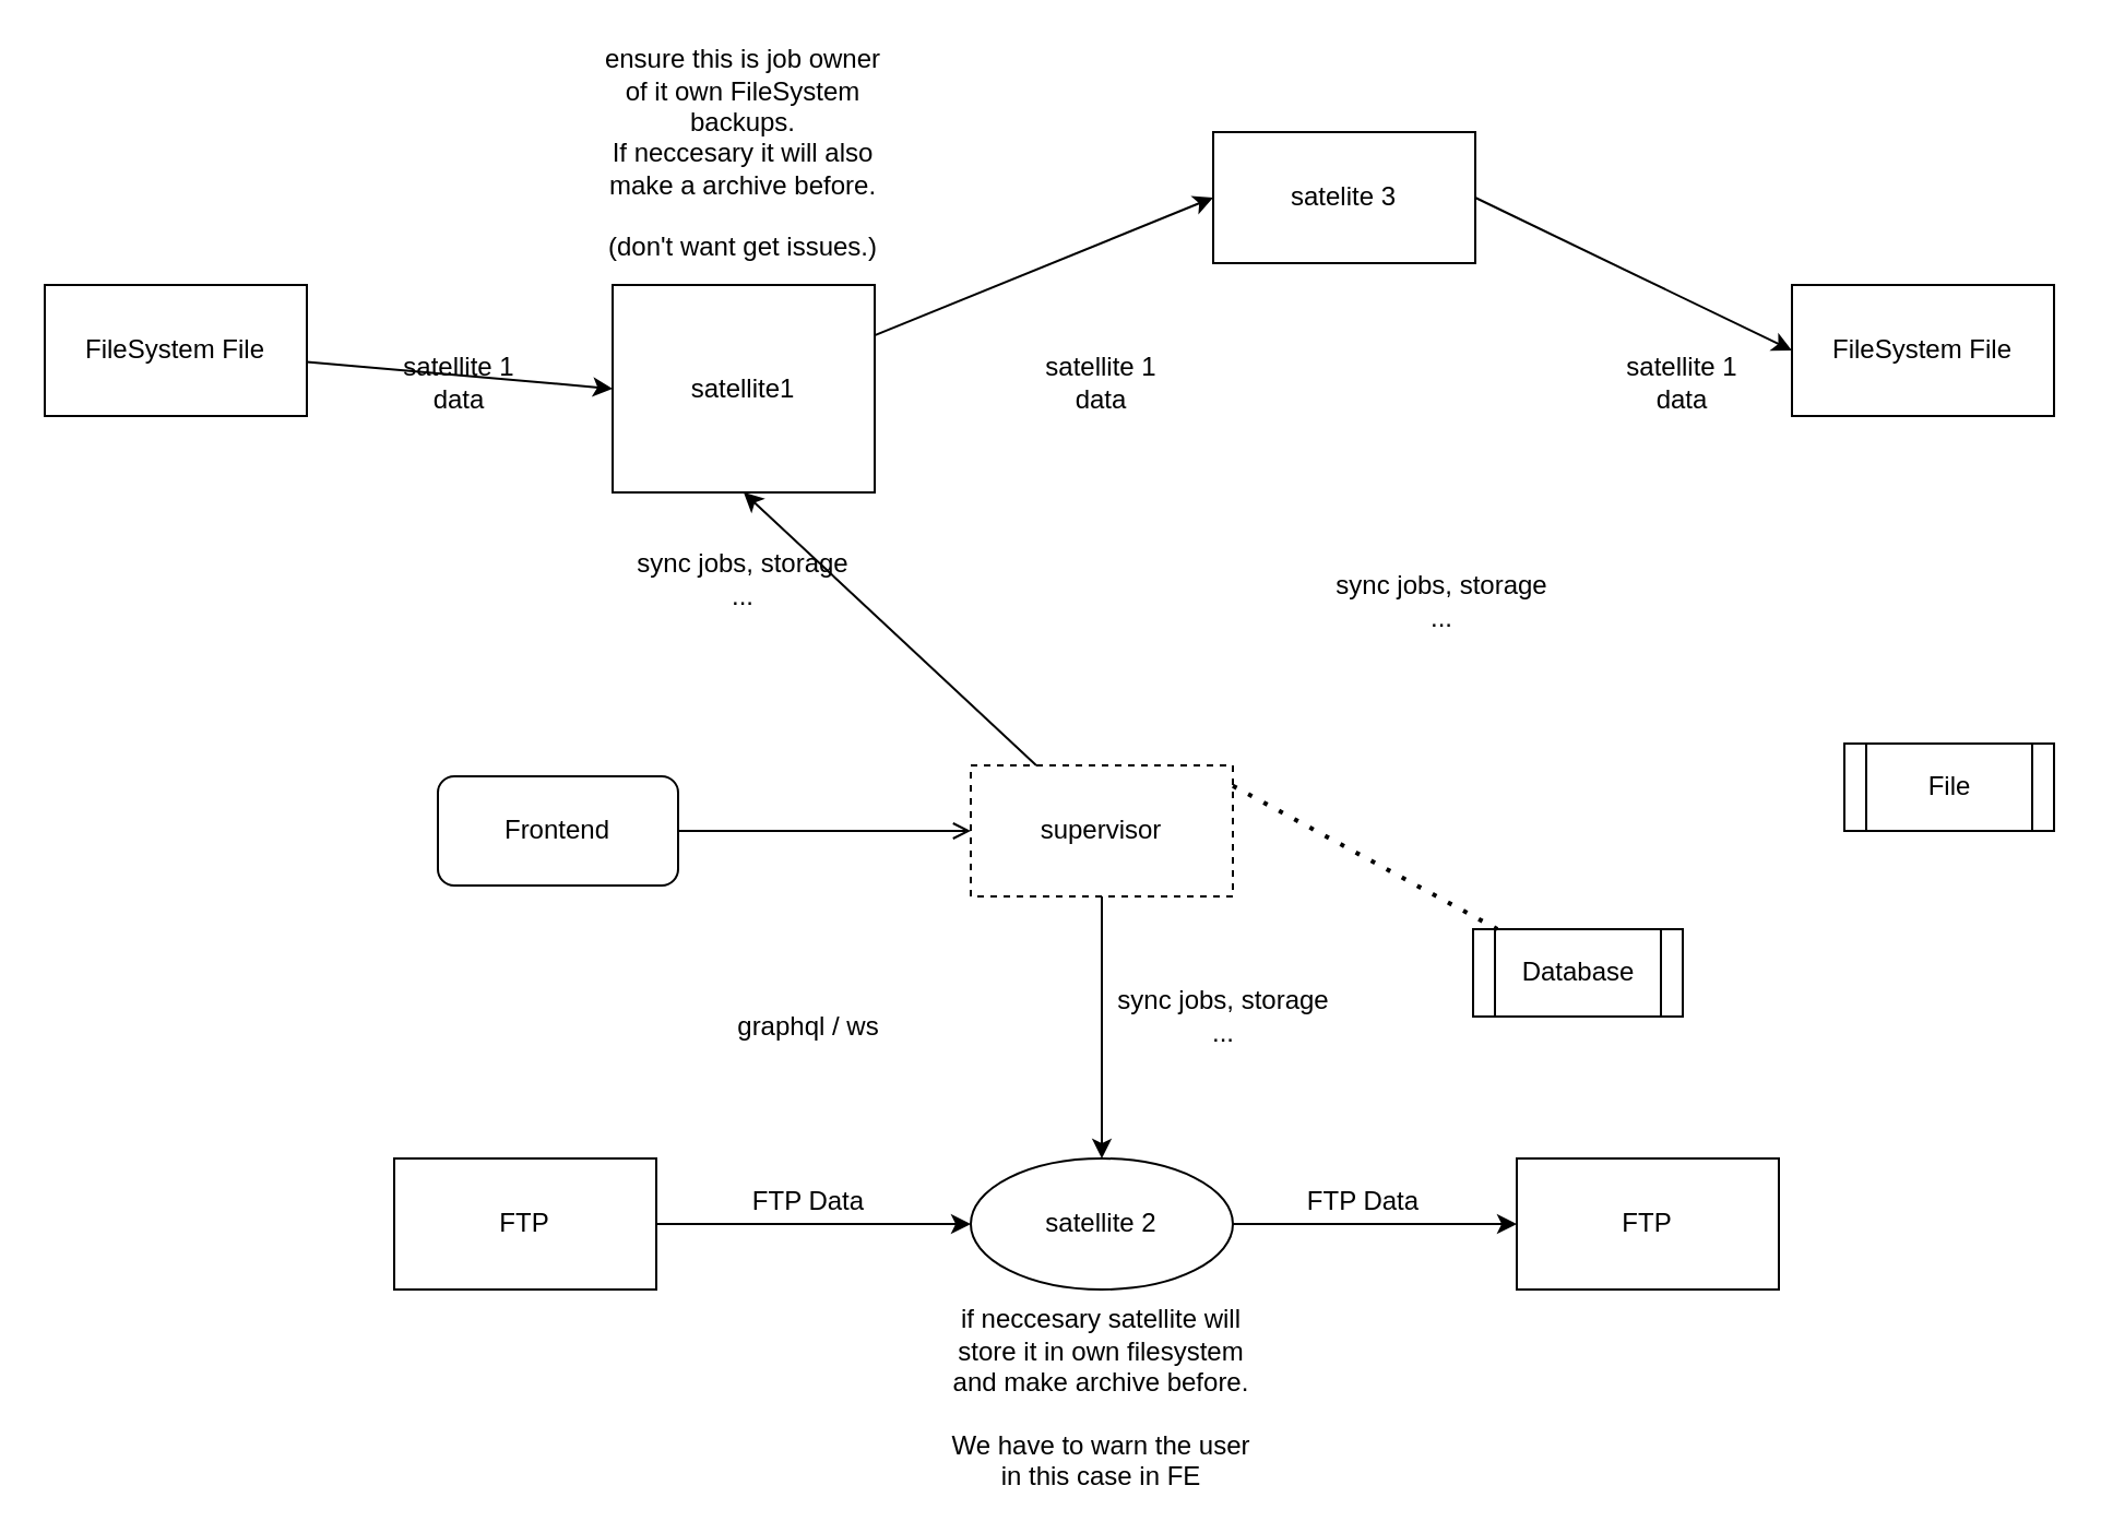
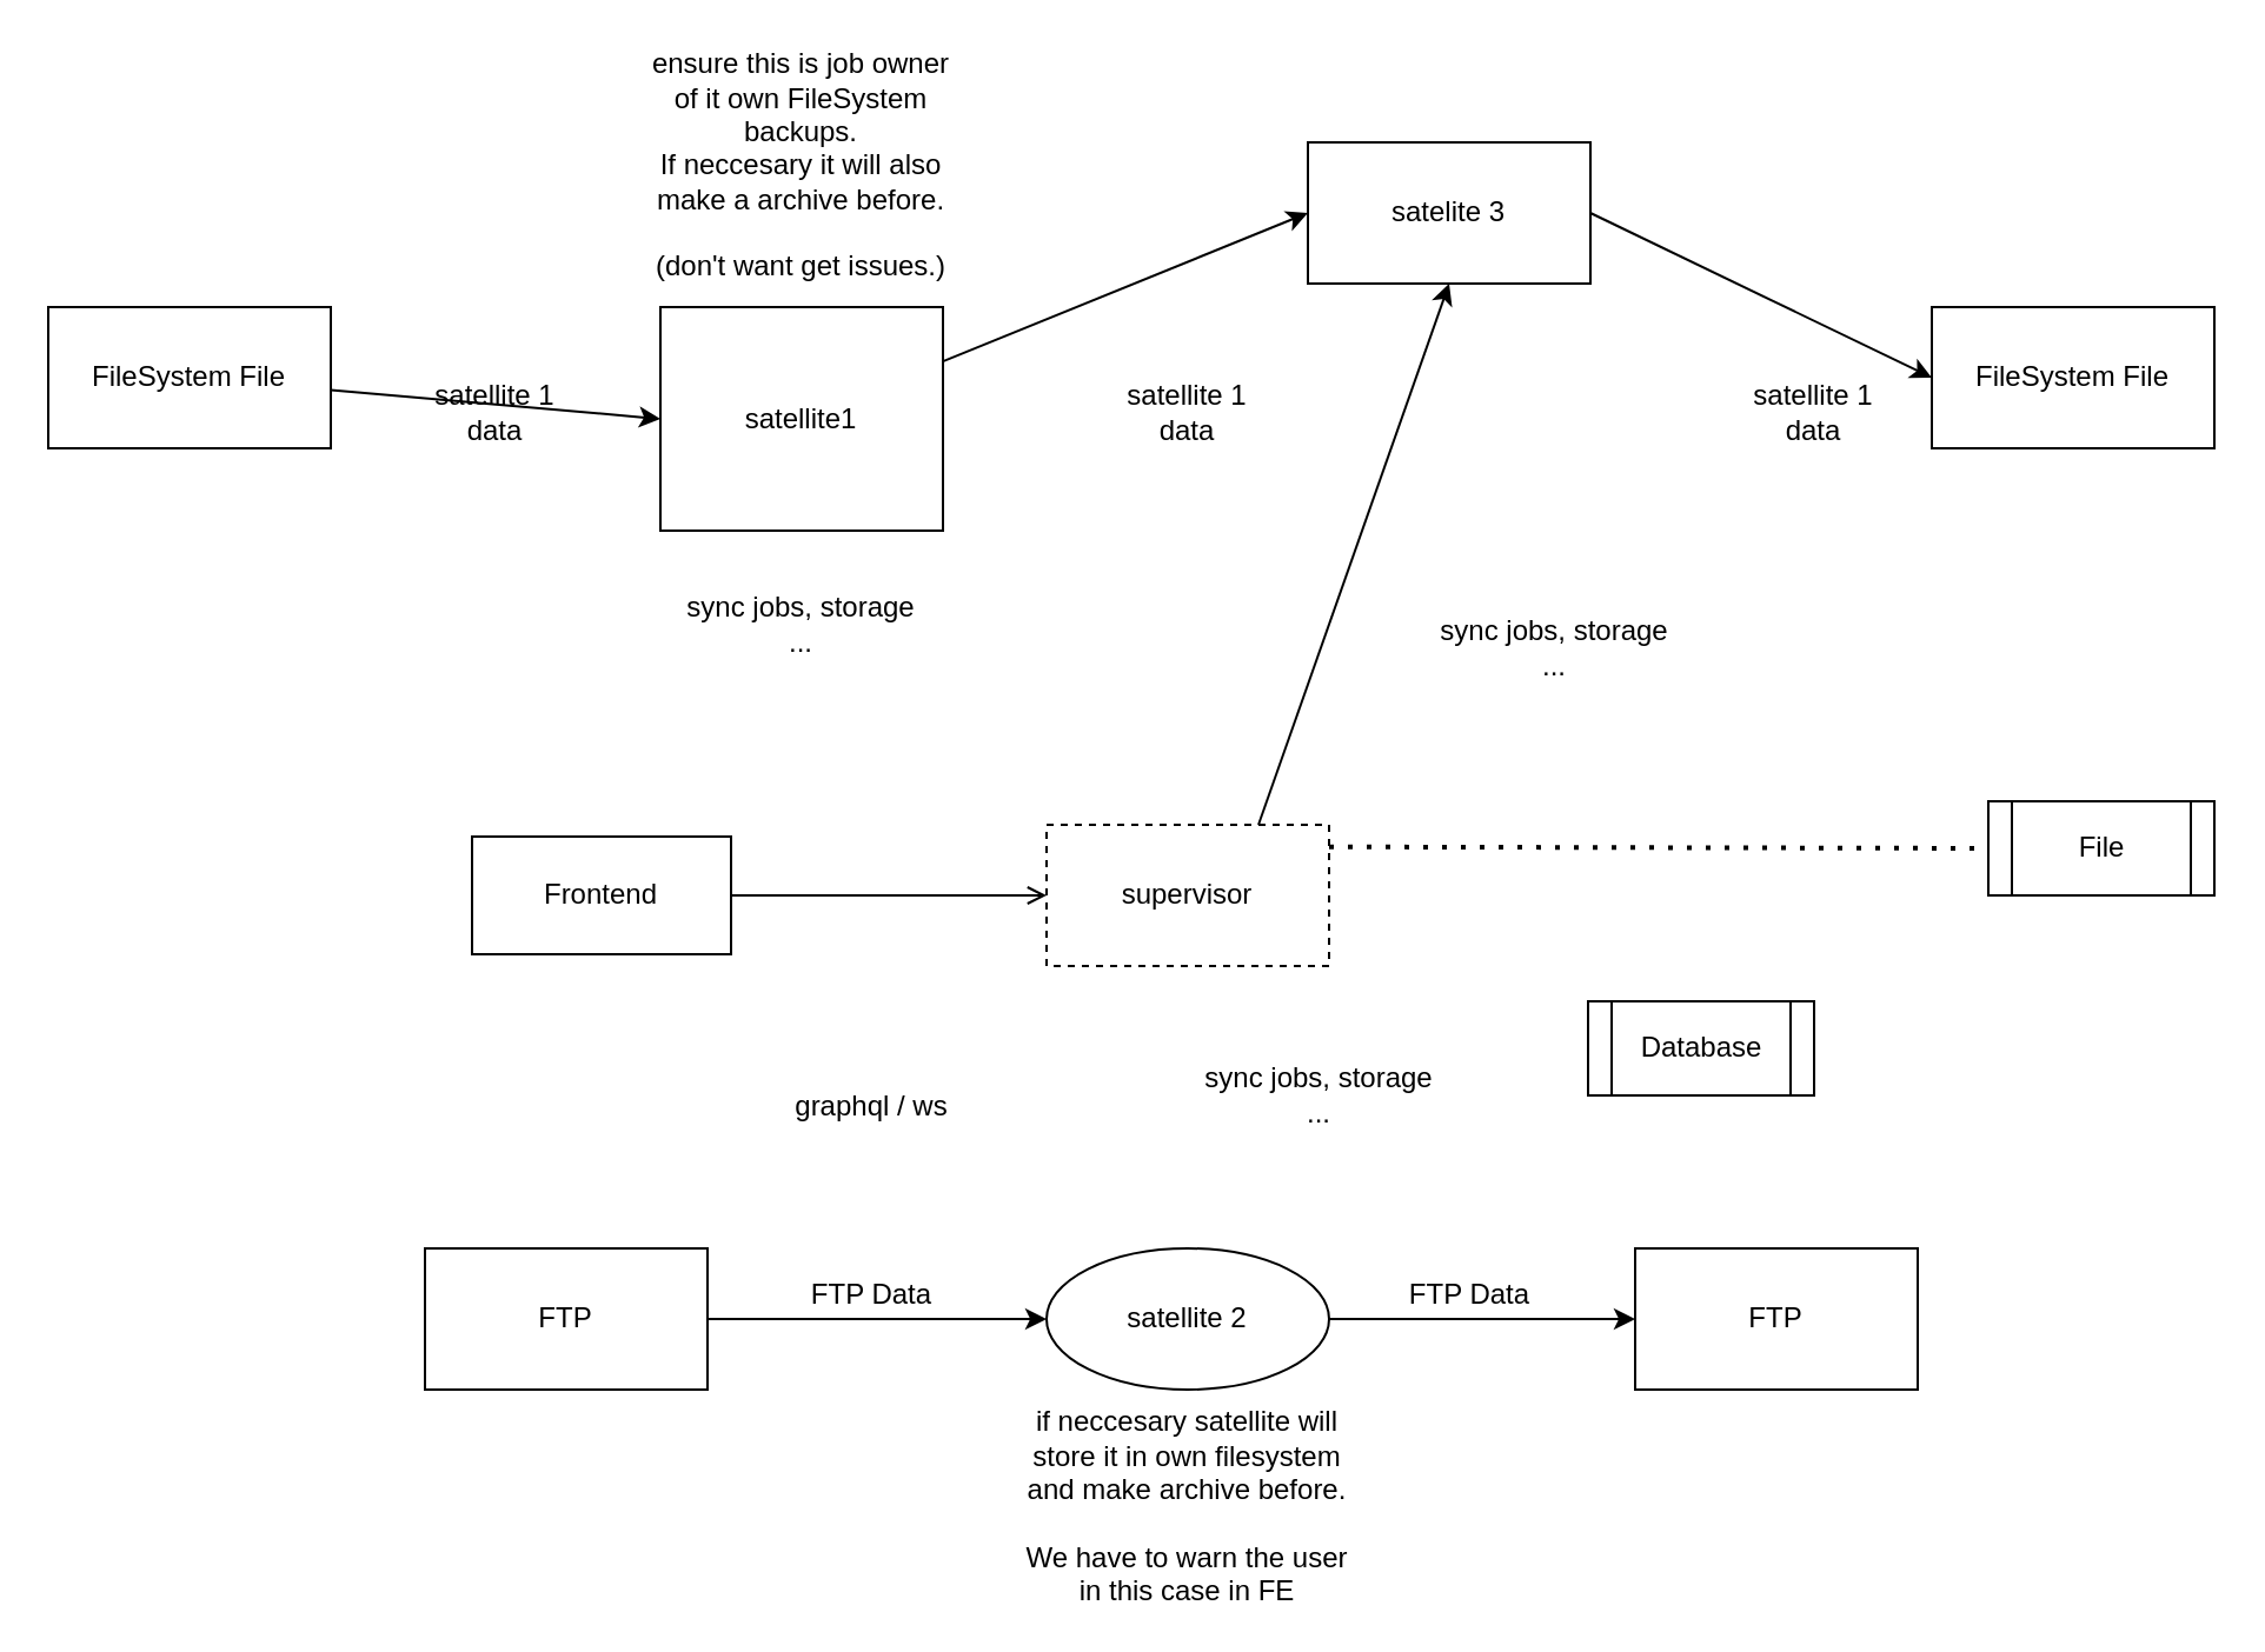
+ <mxCell id="6" value="" style="endArrow=classic;html=1;rounded=0;exitX=0.75;exitY=0;exitDx=0;exitDy=0;entryX=0.5;entryY=1;entryDx=0;entryDy=0;" parent="1" source="2" target="4" edge="1"><mxGeometry width="50" height="50" relative="1" as="geometry"><mxPoint x="480" y="220" as="sourcePoint" /><mxPoint x="760" y="250" as="targetPoint" /></mxGeometry></mxCell>
- <mxCell id="5" value="" style="endArrow=classic;html=1;rounded=0;exitX=0.25;exitY=0;exitDx=0;exitDy=0;entryX=0.5;entryY=1;entryDx=0;entryDy=0;" parent="1" source="2" target="3" edge="1"><mxGeometry width="50" height="50" relative="1" as="geometry"><mxPoint x="480" y="220" as="sourcePoint" /><mxPoint x="430" y="220" as="targetPoint" /></mxGeometry></mxCell>
- <mxCell id="33" value="" style="endArrow=none;dashed=1;html=1;dashPattern=1 3;strokeWidth=2;rounded=0;exitX=1;exitY=0.156;exitDx=0;exitDy=0;exitPerimeter=0;" edge="1" parent="1" source="2" target="26"><mxGeometry width="50" height="50" relative="1" as="geometry"><mxPoint x="630" y="410" as="sourcePoint" /><mxPoint x="680" y="360" as="targetPoint" /></mxGeometry></mxCell>
+ <mxCell id="33" value="" style="endArrow=none;dashed=1;html=1;dashPattern=1 3;strokeWidth=2;rounded=0;exitX=1;exitY=0.156;exitDx=0;exitDy=0;entryX=0;entryY=0.5;entryDx=0;entryDy=0;exitPerimeter=0;" edge="1" parent="1" source="2" target="32"><mxGeometry width="50" height="50" relative="1" as="geometry"><mxPoint x="630" y="410" as="sourcePoint" /><mxPoint x="680" y="360" as="targetPoint" /></mxGeometry></mxCell>
- <mxCell id="27" value="Frontend" style="whiteSpace=wrap;html=1;rounded=1;" vertex="1" parent="1"><mxGeometry x="200" y="355" width="110" height="50" as="geometry" /></mxCell>
+ <mxCell id="27" value="Frontend" style="rounded=0;whiteSpace=wrap;html=1;" vertex="1" parent="1"><mxGeometry x="200" y="355" width="110" height="50" as="geometry" /></mxCell>
- <mxCell id="23" value="" style="endArrow=classic;html=1;rounded=0;entryX=0.5;entryY=0;entryDx=0;entryDy=0;exitX=0.5;exitY=1;exitDx=0;exitDy=0;" edge="1" parent="1" source="2" target="22"><mxGeometry width="50" height="50" relative="1" as="geometry"><mxPoint x="500" y="390" as="sourcePoint" /><mxPoint x="550" y="340" as="targetPoint" /></mxGeometry></mxCell>
